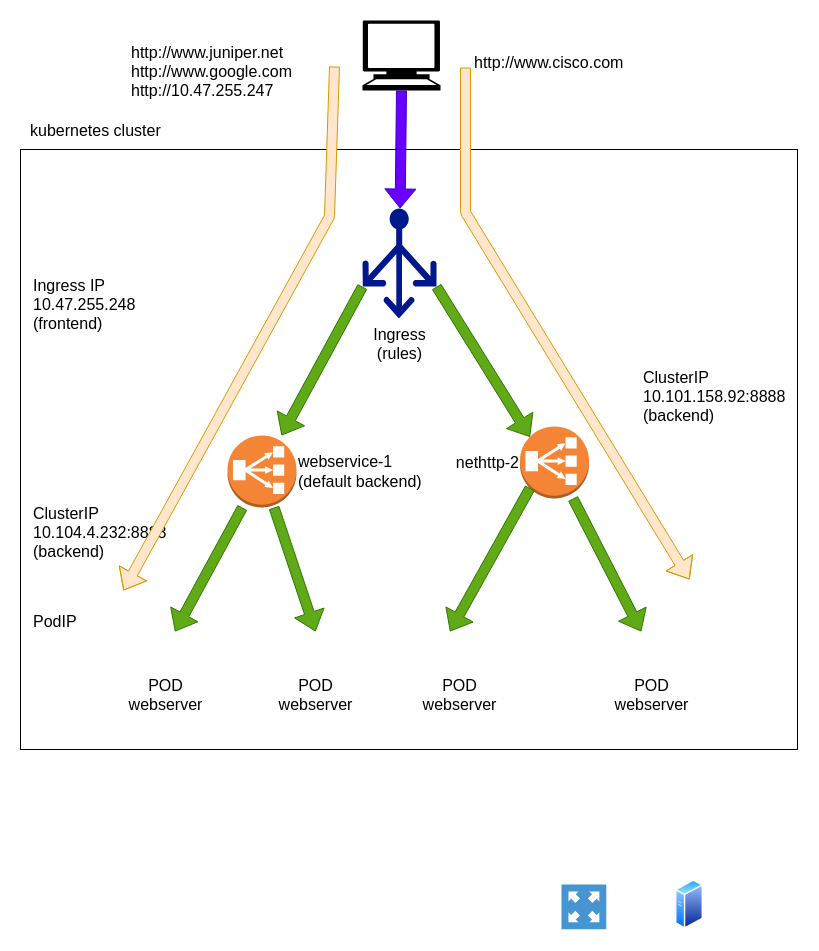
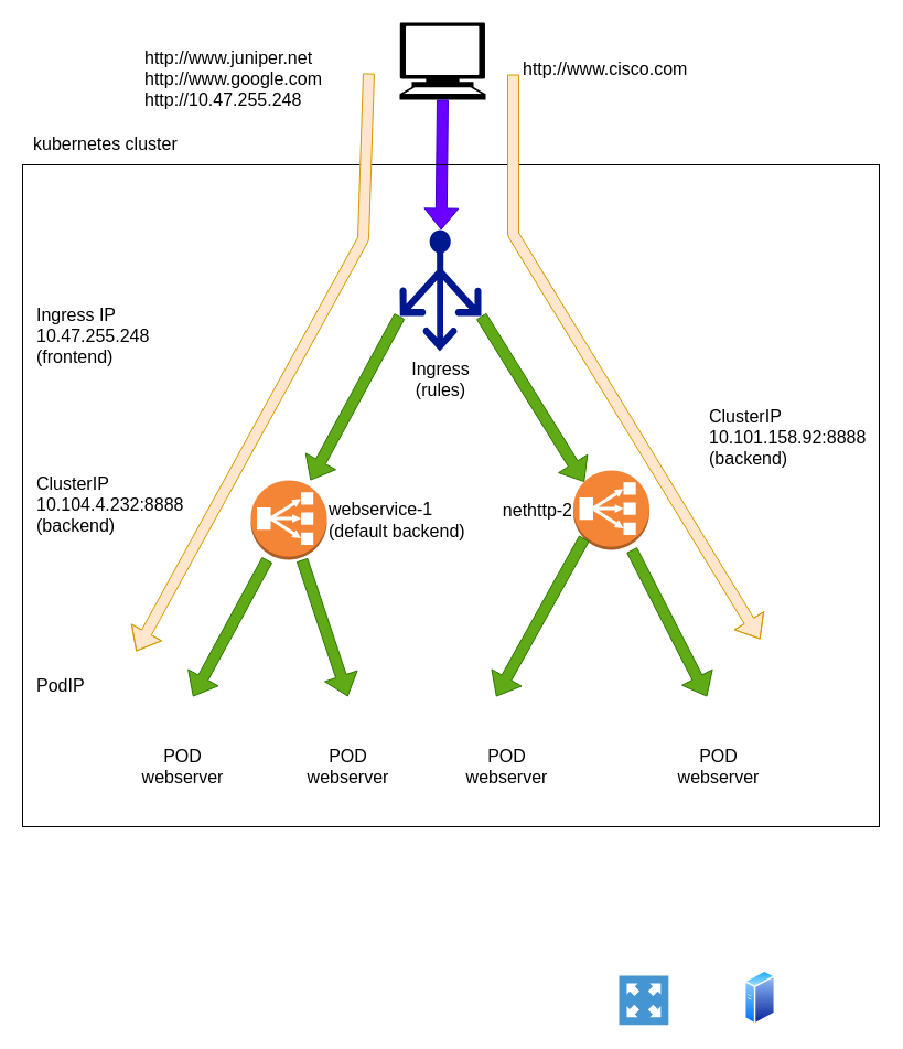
- <mxCell id="24" value="http://www.juniper.net&lt;br style=&quot;font-size: 16px;&quot;&gt;http://www.google.com&lt;br style=&quot;font-size: 16px;&quot;&gt;http://10.47.255.247" style="text;html=1;resizable=0;points=[];autosize=1;align=left;verticalAlign=top;spacingTop=-4;fontSize=16;" parent="1" vertex="1"><mxGeometry x="129" y="39.5" width="191" height="66" as="geometry" /></mxCell>
+ <mxCell id="24" value="http://www.juniper.net&lt;br style=&quot;font-size: 16px;&quot;&gt;http://www.google.com&lt;br style=&quot;font-size: 16px;&quot;&gt;http://10.47.255.248" style="text;html=1;resizable=0;points=[];autosize=1;align=left;verticalAlign=top;spacingTop=-4;fontSize=16;" parent="1" vertex="1"><mxGeometry x="129" y="39.5" width="191" height="66" as="geometry" /></mxCell>
- <mxCell id="20" value="ClusterIP&lt;br style=&quot;font-size: 16px;&quot;&gt;10.104.4.232:8888&lt;br style=&quot;font-size: 16px;&quot;&gt;(backend)" style="text;html=1;resizable=0;points=[];autosize=1;align=left;verticalAlign=top;spacingTop=-4;fontSize=16;" parent="1" vertex="1"><mxGeometry x="30.5" y="501" width="160" height="66" as="geometry" /></mxCell>
+ <mxCell id="20" value="ClusterIP&lt;br style=&quot;font-size: 16px;&quot;&gt;10.104.4.232:8888&lt;br style=&quot;font-size: 16px;&quot;&gt;(backend)" style="text;html=1;resizable=0;points=[];autosize=1;align=left;verticalAlign=top;spacingTop=-4;fontSize=16;" parent="1" vertex="1"><mxGeometry x="30.5" y="426" width="160" height="66" as="geometry" /></mxCell>
